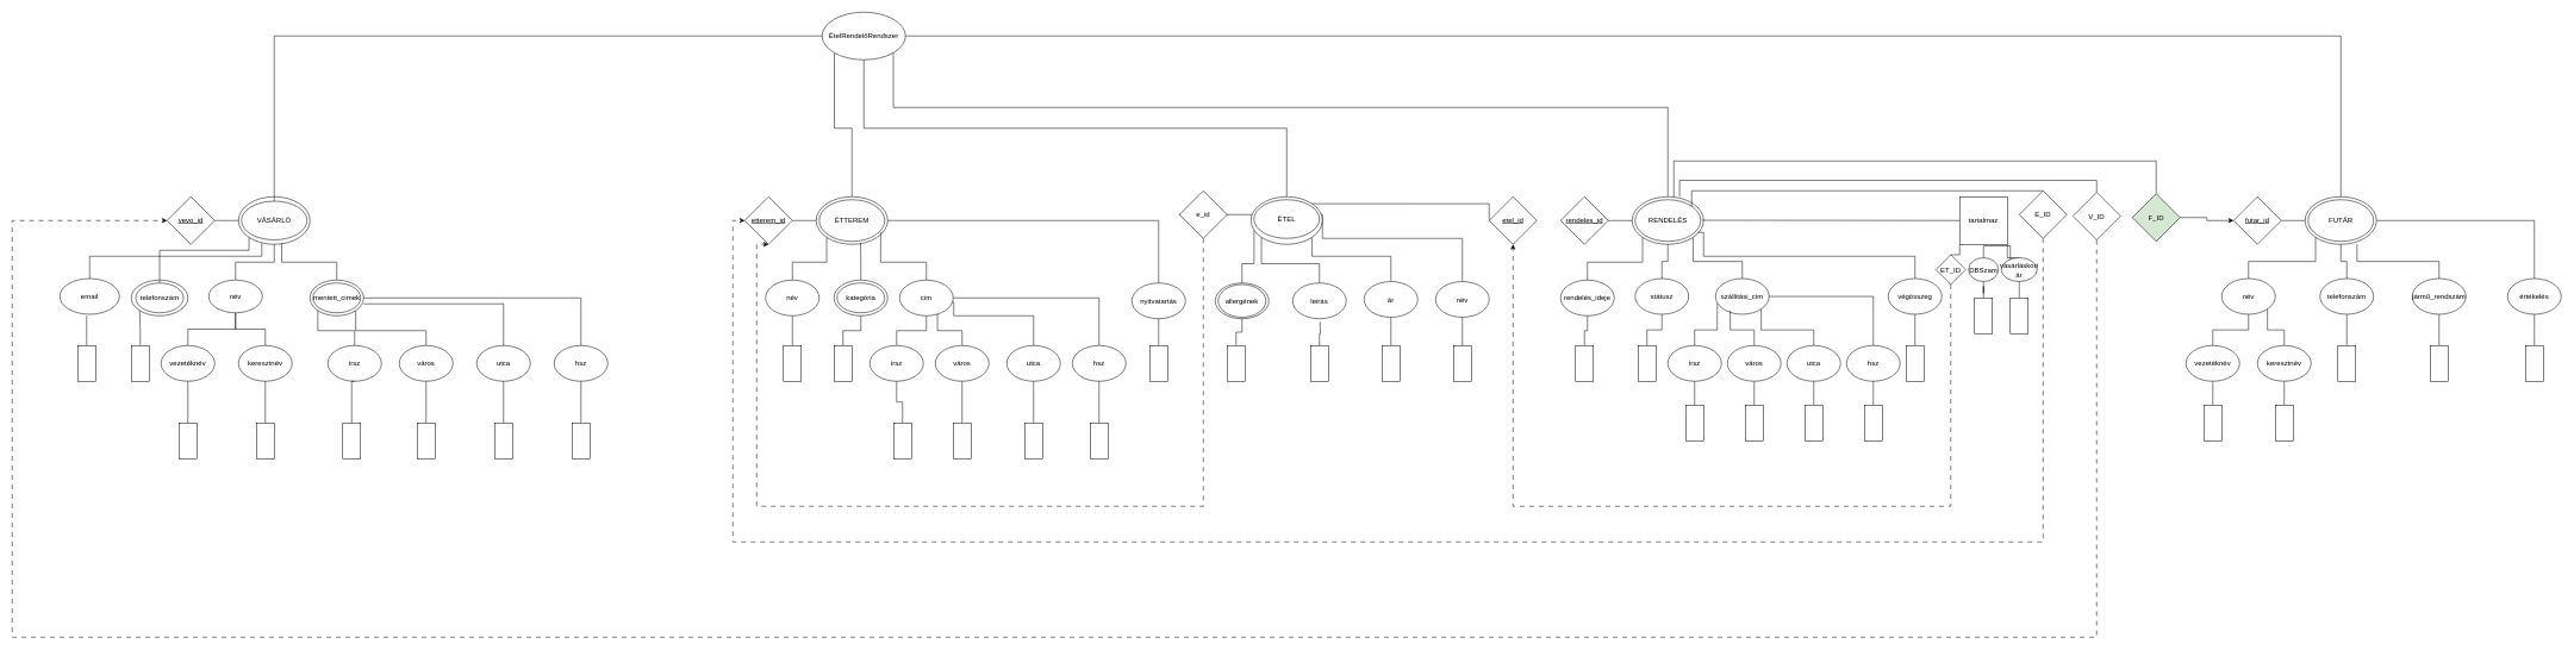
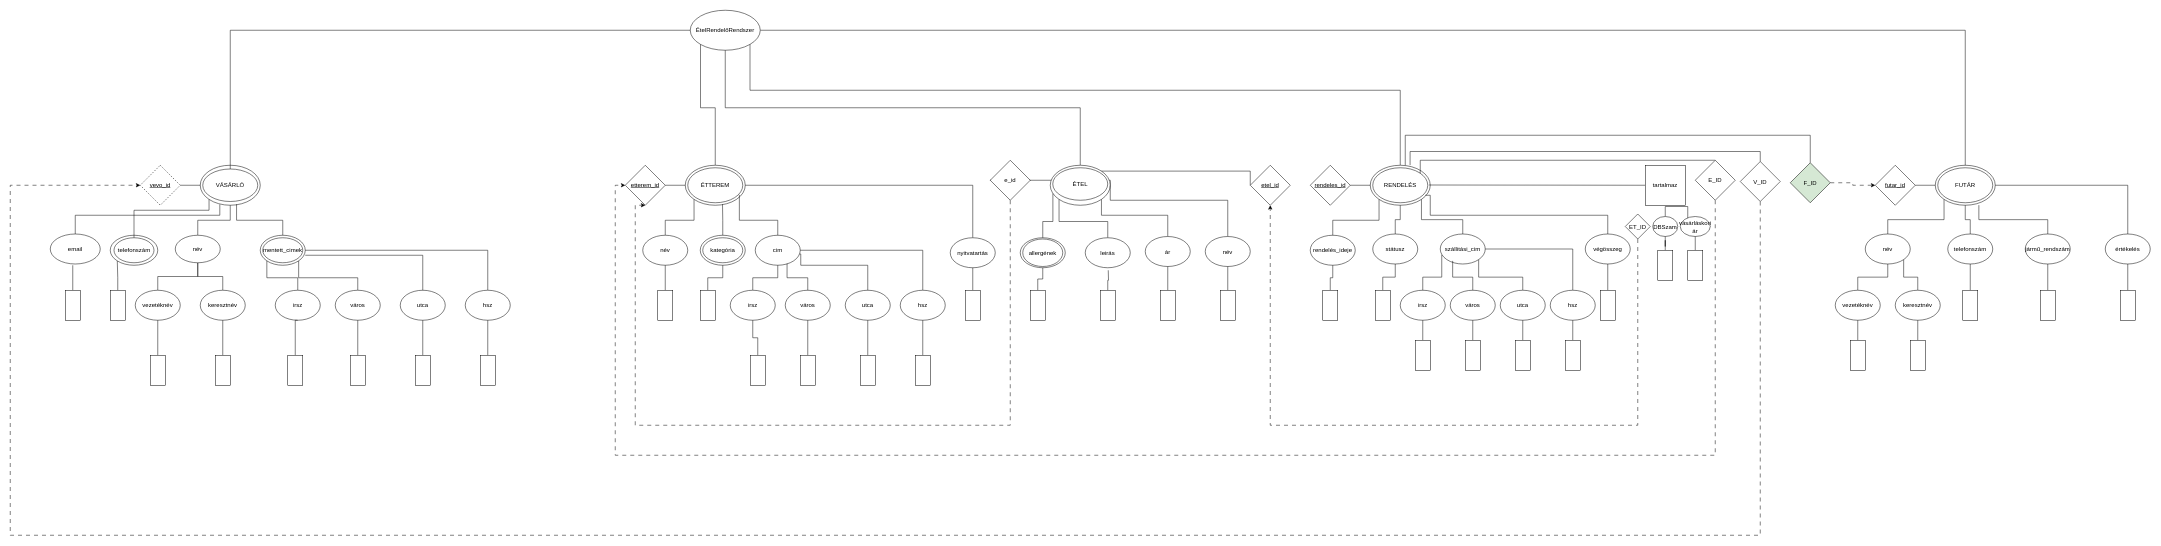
- <mxCell id="174" style="edgeStyle=orthogonalEdgeStyle;rounded=0;orthogonalLoop=1;jettySize=auto;html=1;exitX=1;exitY=0.5;exitDx=0;exitDy=0;entryX=0;entryY=0.5;entryDx=0;entryDy=0;dashed=0;dashPattern=8 8;" edge="1" parent="1" source="176" target="157"><mxGeometry relative="1" as="geometry" /></mxCell>
+ <mxCell id="174" style="edgeStyle=orthogonalEdgeStyle;rounded=0;orthogonalLoop=1;jettySize=auto;html=1;exitX=1;exitY=0.5;exitDx=0;exitDy=0;entryX=0;entryY=0.5;entryDx=0;entryDy=0;dashed=1;dashPattern=8 8;" edge="1" parent="1" source="176" target="157"><mxGeometry relative="1" as="geometry" /></mxCell>
- <mxCell id="6" value="&lt;u&gt;vevo_id&lt;/u&gt;" style="rhombus;whiteSpace=wrap;html=1;" vertex="1" parent="1"><mxGeometry x="280" y="330" width="80" height="80" as="geometry" /></mxCell>
+ <mxCell id="6" value="&lt;u&gt;vevo_id&lt;/u&gt;" style="rhombus;whiteSpace=wrap;html=1;dashed=1;" vertex="1" parent="1"><mxGeometry x="280" y="330" width="80" height="80" as="geometry" /></mxCell>
- <mxCell id="179" style="edgeStyle=orthogonalEdgeStyle;rounded=0;orthogonalLoop=1;jettySize=auto;html=1;exitX=0.5;exitY=0;exitDx=0;exitDy=0;entryX=0;entryY=1;entryDx=0;entryDy=0;endArrow=none;endFill=0;" edge="1" parent="1" source="181" target="178"><mxGeometry relative="1" as="geometry" /></mxCell>
- <mxCell id="184" style="edgeStyle=orthogonalEdgeStyle;rounded=0;orthogonalLoop=1;jettySize=auto;html=1;exitX=0.5;exitY=0;exitDx=0;exitDy=0;entryX=1;entryY=1;entryDx=0;entryDy=0;endArrow=none;endFill=0;" edge="1" parent="1" source="185" target="178"><mxGeometry relative="1" as="geometry" /></mxCell>
